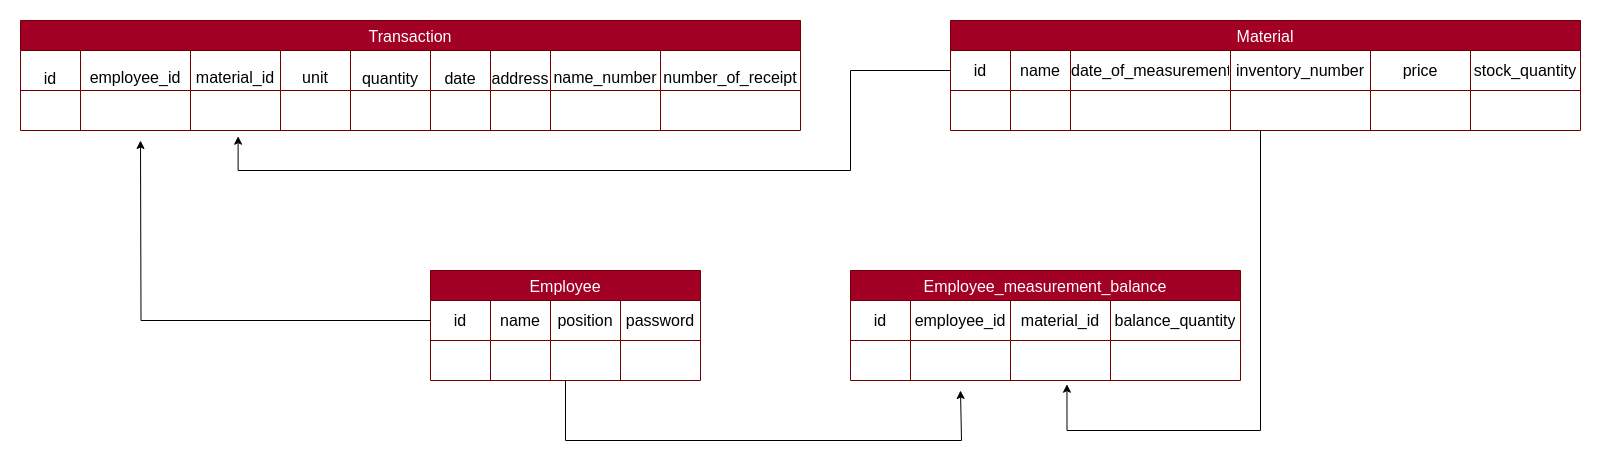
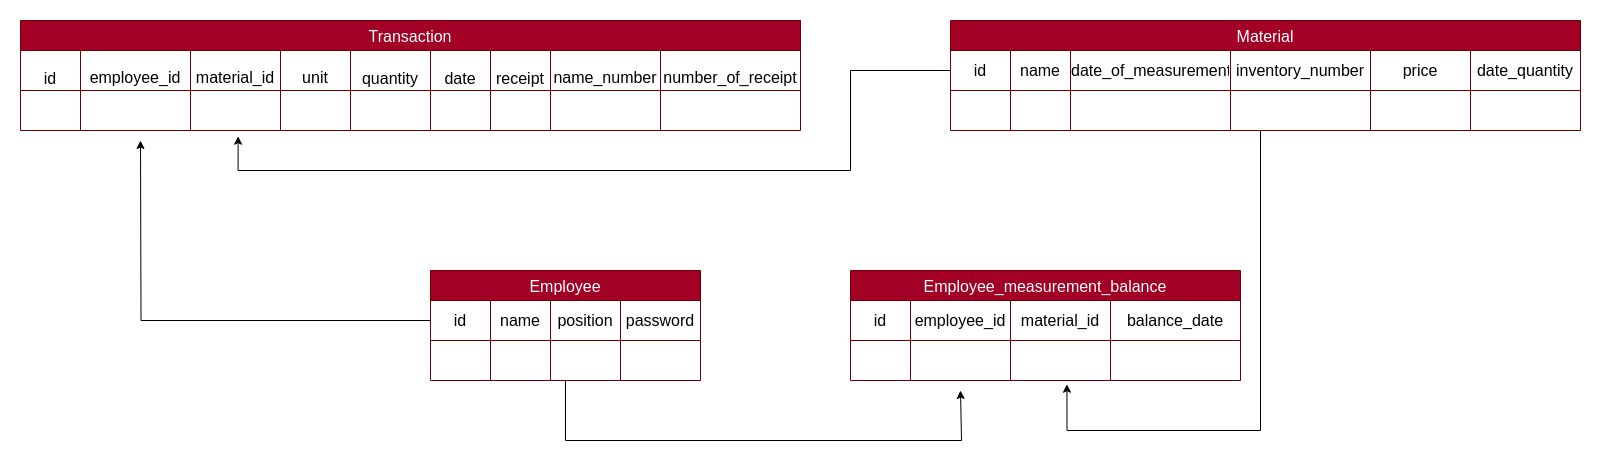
- <mxCell id="37" value="address" style="shape=partialRectangle;html=1;whiteSpace=wrap;connectable=0;strokeColor=inherit;overflow=hidden;fillColor=none;top=0;left=0;bottom=0;right=0;pointerEvents=1;fontSize=16;align=center;verticalAlign=bottom;" vertex="1" parent="30"><mxGeometry x="470" width="60" height="40" as="geometry"><mxRectangle width="60" height="40" as="alternateBounds" /></mxGeometry></mxCell>
+ <mxCell id="37" value="receipt" style="shape=partialRectangle;html=1;whiteSpace=wrap;connectable=0;strokeColor=inherit;overflow=hidden;fillColor=none;top=0;left=0;bottom=0;right=0;pointerEvents=1;fontSize=16;align=center;verticalAlign=bottom;" vertex="1" parent="30"><mxGeometry x="470" width="60" height="40" as="geometry"><mxRectangle width="60" height="40" as="alternateBounds" /></mxGeometry></mxCell>
- <mxCell id="21" value="stock_quantity" style="shape=partialRectangle;html=1;whiteSpace=wrap;connectable=0;strokeColor=inherit;overflow=hidden;fillColor=none;top=0;left=0;bottom=0;right=0;pointerEvents=1;fontSize=16;" vertex="1" parent="15"><mxGeometry x="520" width="110" height="40" as="geometry"><mxRectangle width="110" height="40" as="alternateBounds" /></mxGeometry></mxCell>
+ <mxCell id="21" value="date_quantity" style="shape=partialRectangle;html=1;whiteSpace=wrap;connectable=0;strokeColor=inherit;overflow=hidden;fillColor=none;top=0;left=0;bottom=0;right=0;pointerEvents=1;fontSize=16;" vertex="1" parent="15"><mxGeometry x="520" width="110" height="40" as="geometry"><mxRectangle width="110" height="40" as="alternateBounds" /></mxGeometry></mxCell>
- <mxCell id="55" value="balance_quantity" style="shape=partialRectangle;html=1;whiteSpace=wrap;connectable=0;strokeColor=inherit;overflow=hidden;fillColor=none;top=0;left=0;bottom=0;right=0;pointerEvents=1;fontSize=16;" vertex="1" parent="51"><mxGeometry x="260" width="130" height="40" as="geometry"><mxRectangle width="130" height="40" as="alternateBounds" /></mxGeometry></mxCell>
+ <mxCell id="55" value="balance_date" style="shape=partialRectangle;html=1;whiteSpace=wrap;connectable=0;strokeColor=inherit;overflow=hidden;fillColor=none;top=0;left=0;bottom=0;right=0;pointerEvents=1;fontSize=16;" vertex="1" parent="51"><mxGeometry x="260" width="130" height="40" as="geometry"><mxRectangle width="130" height="40" as="alternateBounds" /></mxGeometry></mxCell>
